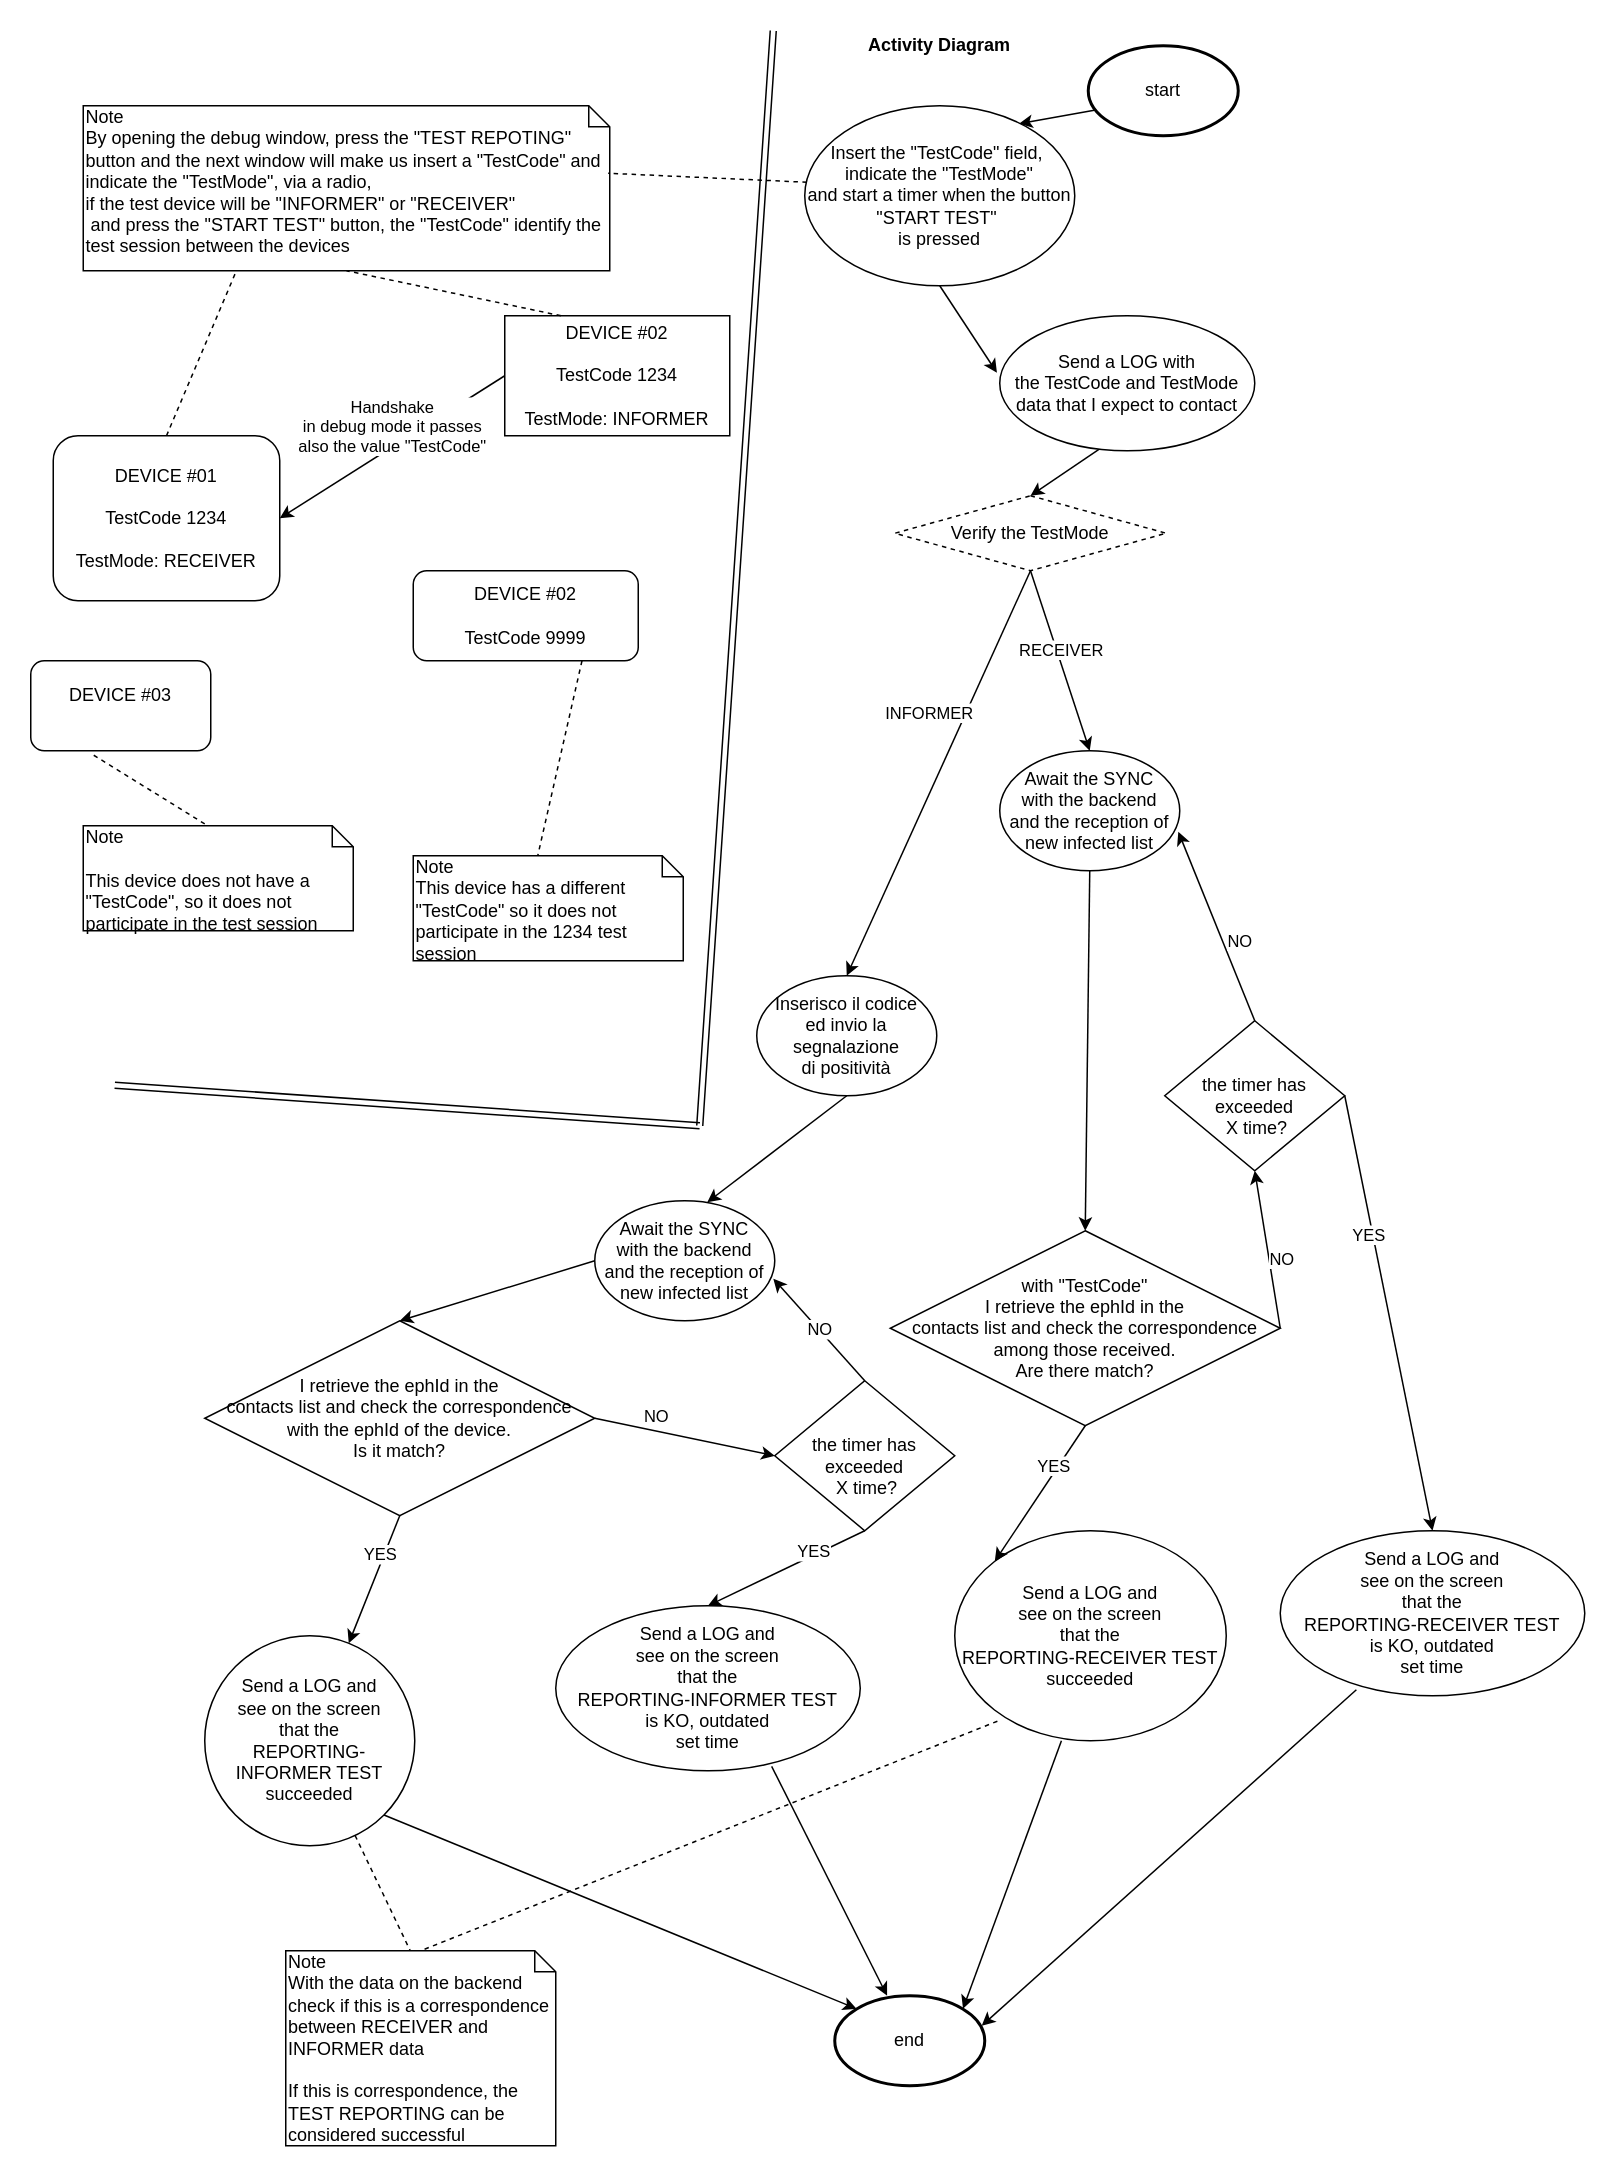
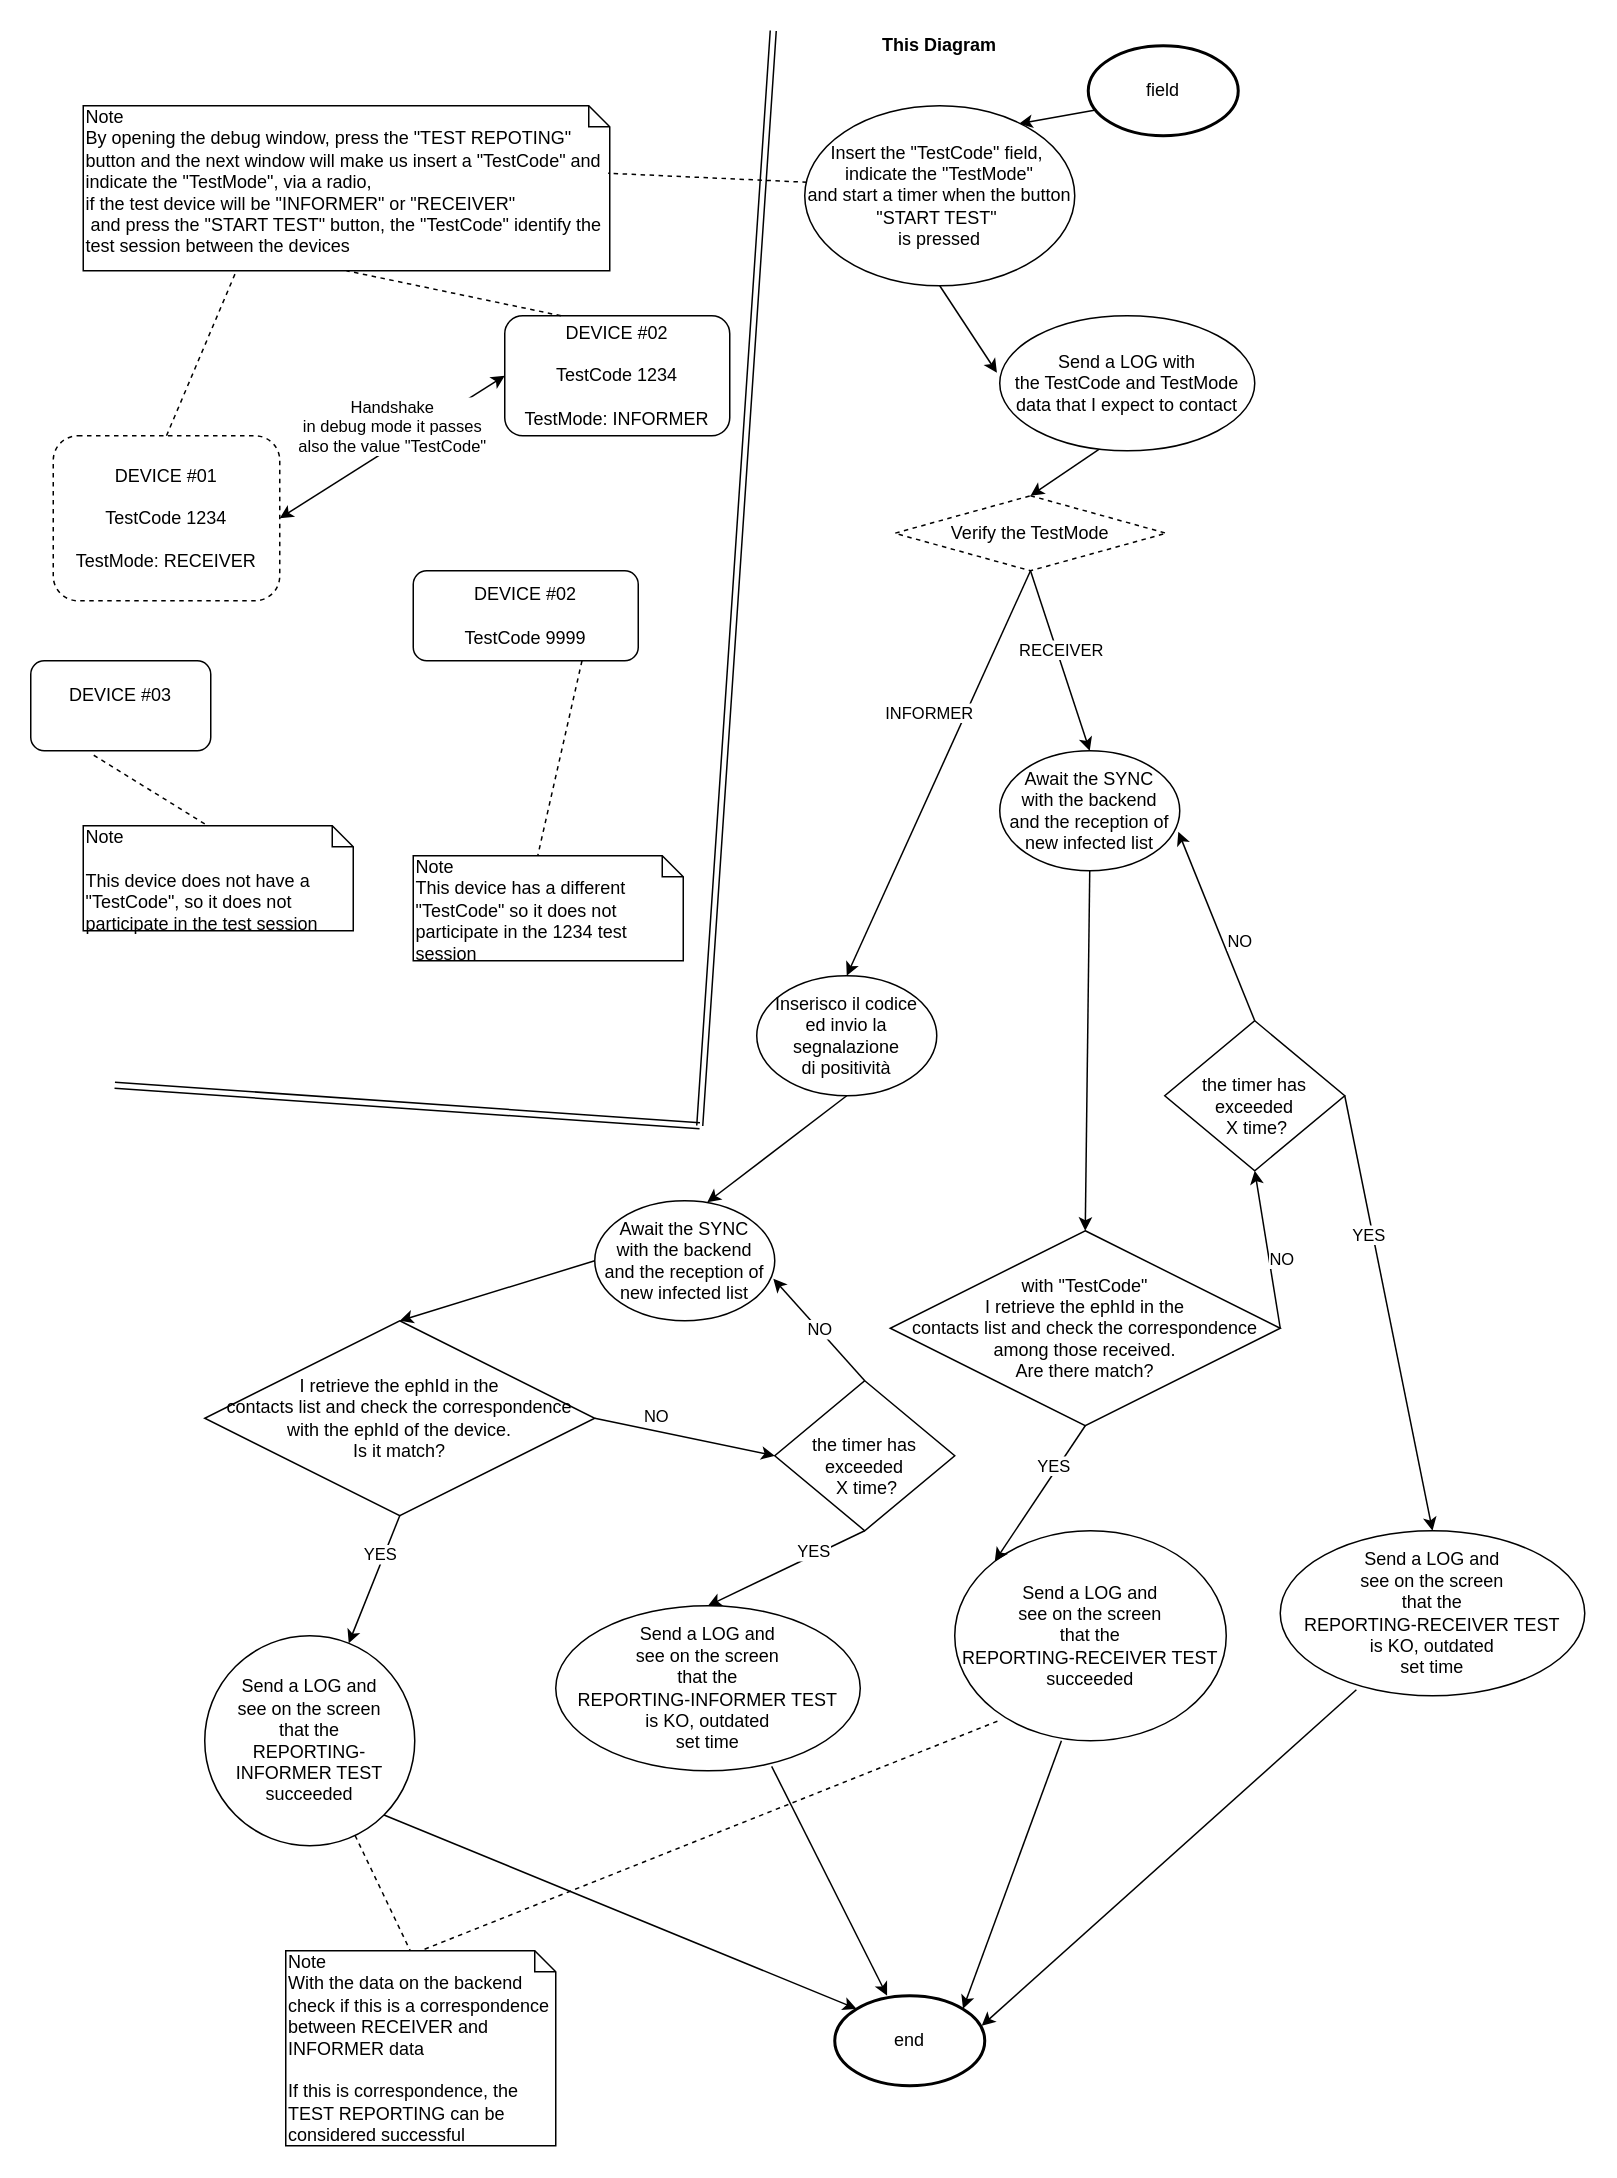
- <mxCell id="35" value="&lt;b&gt;&lt;font style=&quot;font-size: 12px&quot;&gt;Activity Diagram&lt;/font&gt;&lt;/b&gt;" style="text;html=1;strokeColor=none;fillColor=none;align=center;verticalAlign=middle;whiteSpace=wrap;rounded=0;" parent="1" vertex="1"><mxGeometry x="516" y="20" width="220" height="20" as="geometry" /></mxCell>
+ <mxCell id="35" value="&lt;b&gt;&lt;font style=&quot;font-size: 12px&quot;&gt;This Diagram&lt;/font&gt;&lt;/b&gt;" style="text;html=1;strokeColor=none;fillColor=none;align=center;verticalAlign=middle;whiteSpace=wrap;rounded=0;" parent="1" vertex="1"><mxGeometry x="516" y="20" width="220" height="20" as="geometry" /></mxCell>
- <mxCell id="15" value="start" style="strokeWidth=2;html=1;shape=mxgraph.flowchart.start_1;whiteSpace=wrap;" parent="1" vertex="1"><mxGeometry x="725" y="30" width="100" height="60" as="geometry" /></mxCell>
+ <mxCell id="15" value="field" style="strokeWidth=2;html=1;shape=mxgraph.flowchart.start_1;whiteSpace=wrap;" parent="1" vertex="1"><mxGeometry x="725" y="30" width="100" height="60" as="geometry" /></mxCell>
- <mxCell id="3" value="DEVICE #02&lt;br&gt;&lt;br&gt;TestCode 1234&lt;br&gt;&lt;br&gt;TestMode: INFORMER" style="whiteSpace=wrap;html=1;rounded=0;" parent="1" vertex="1"><mxGeometry x="336" y="210" width="150" height="80" as="geometry" /></mxCell>
+ <mxCell id="3" value="DEVICE #02&lt;br&gt;&lt;br&gt;TestCode 1234&lt;br&gt;&lt;br&gt;TestMode: INFORMER" style="rounded=1;whiteSpace=wrap;html=1;" parent="1" vertex="1"><mxGeometry x="336" y="210" width="150" height="80" as="geometry" /></mxCell>
- <mxCell id="13" value="" style="endArrow=none;startArrow=classic;html=1;exitX=1;exitY=0.5;exitDx=0;exitDy=0;entryX=0;entryY=0.5;entryDx=0;entryDy=0;" parent="1" source="2" target="3" edge="1"><mxGeometry width="50" height="50" relative="1" as="geometry"><mxPoint x="295" y="220" as="sourcePoint" /><mxPoint x="345" y="170" as="targetPoint" /></mxGeometry></mxCell>
+ <mxCell id="13" value="" style="endArrow=classic;startArrow=classic;html=1;exitX=1;exitY=0.5;exitDx=0;exitDy=0;entryX=0;entryY=0.5;entryDx=0;entryDy=0;" parent="1" source="2" target="3" edge="1"><mxGeometry width="50" height="50" relative="1" as="geometry"><mxPoint x="295" y="220" as="sourcePoint" /><mxPoint x="345" y="170" as="targetPoint" /></mxGeometry></mxCell>
- <mxCell id="2" value="DEVICE #01&lt;br&gt;&lt;br&gt;TestCode 1234&lt;br&gt;&lt;br&gt;TestMode: RECEIVER" style="rounded=1;whiteSpace=wrap;html=1;" parent="1" vertex="1"><mxGeometry x="35" y="290" width="151" height="110" as="geometry" /></mxCell>
+ <mxCell id="2" value="DEVICE #01&lt;br&gt;&lt;br&gt;TestCode 1234&lt;br&gt;&lt;br&gt;TestMode: RECEIVER" style="rounded=1;whiteSpace=wrap;html=1;dashed=1;" parent="1" vertex="1"><mxGeometry x="35" y="290" width="151" height="110" as="geometry" /></mxCell>
